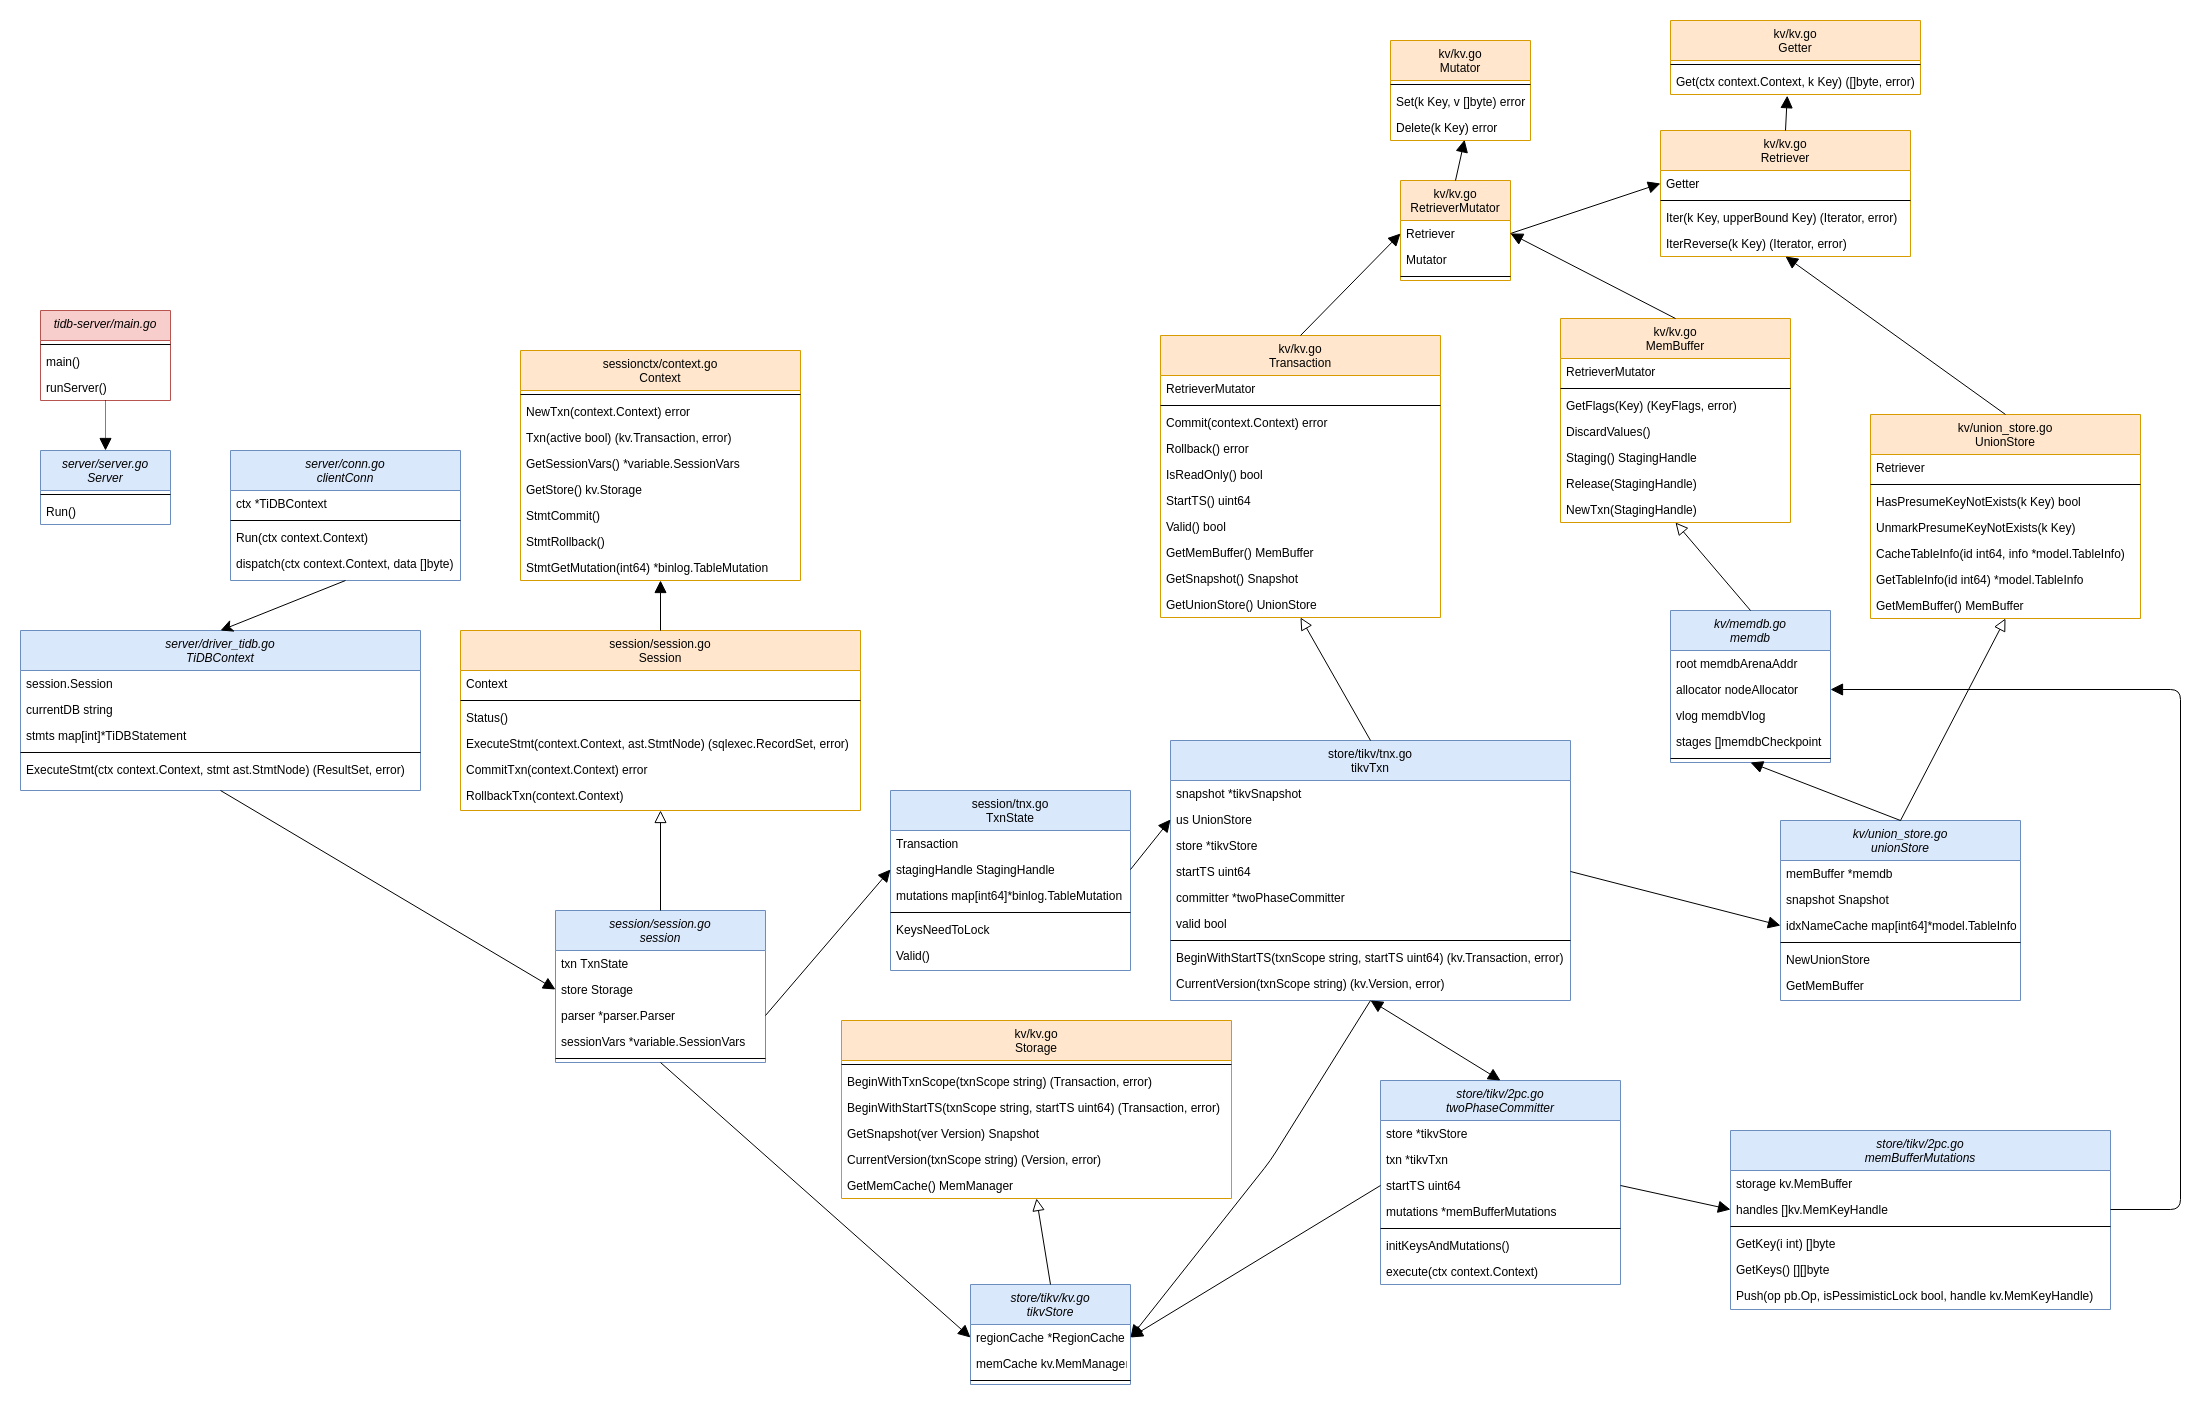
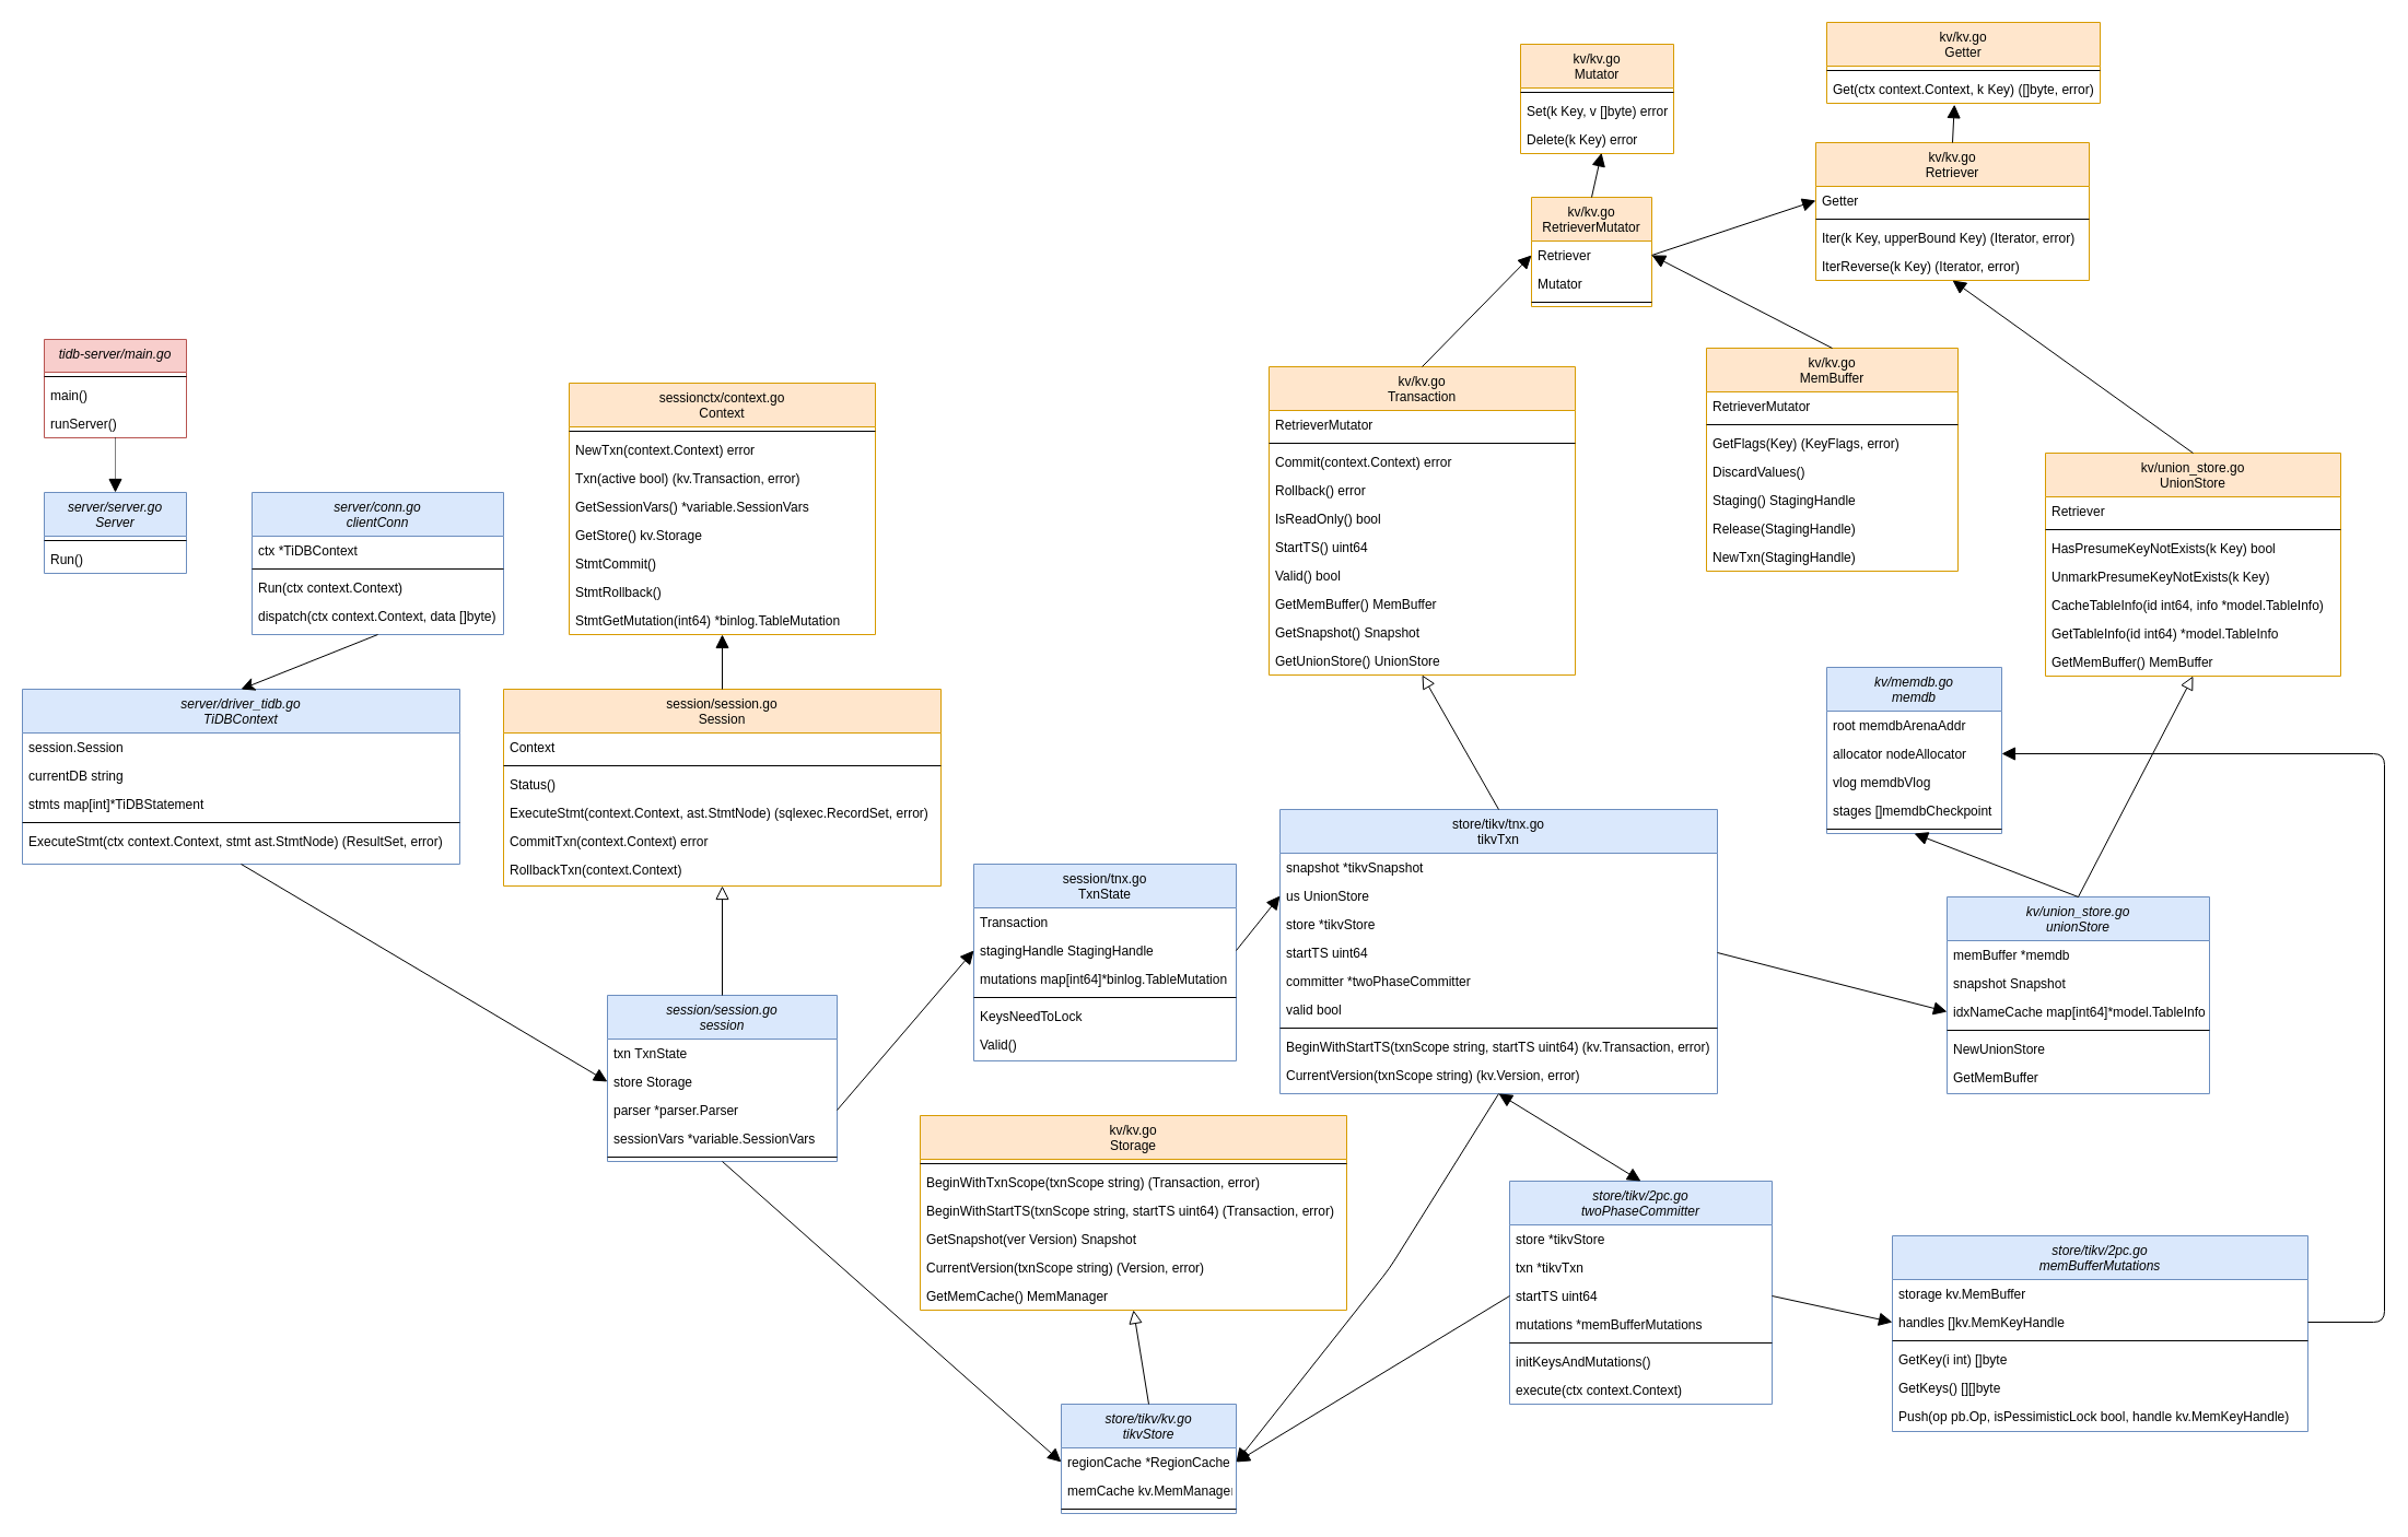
- <mxCell id="122" value="" style="endArrow=block;html=1;exitX=0.5;exitY=0;exitDx=0;exitDy=0;endFill=0;endSize=10;entryX=0.5;entryY=1;entryDx=0;entryDy=0;" parent="1" source="116" target="108" edge="1"><mxGeometry width="50" height="50" relative="1" as="geometry"><mxPoint x="1900" y="70" as="sourcePoint" /><mxPoint x="1900" y="18" as="targetPoint" /></mxGeometry></mxCell>
